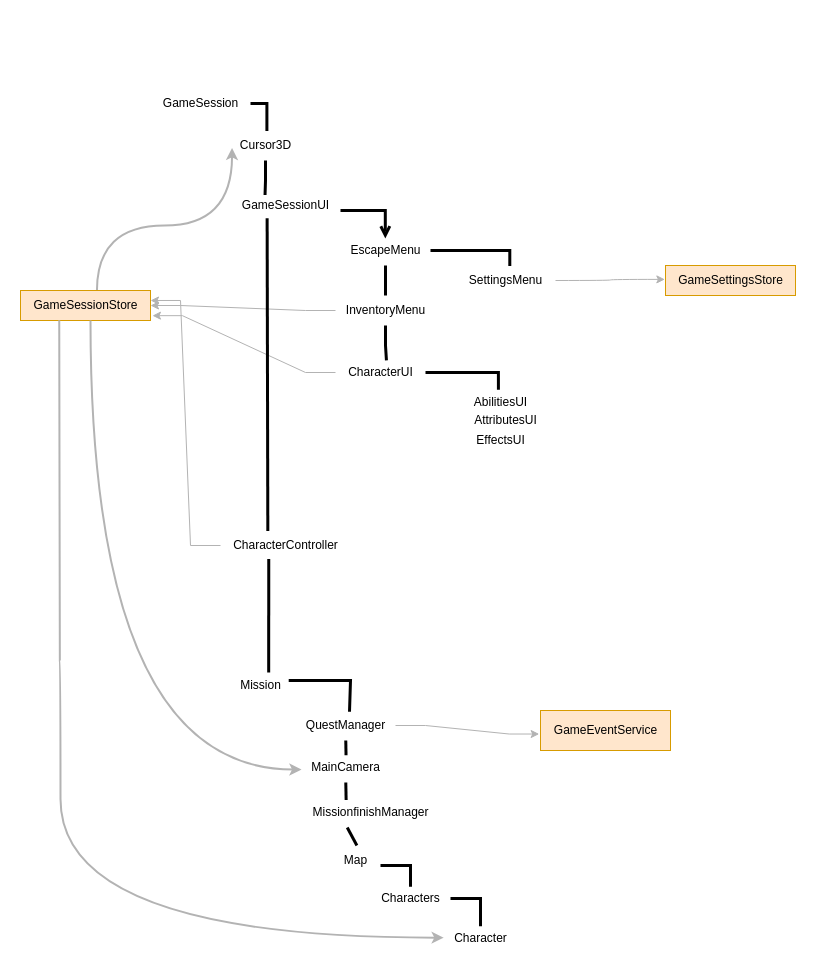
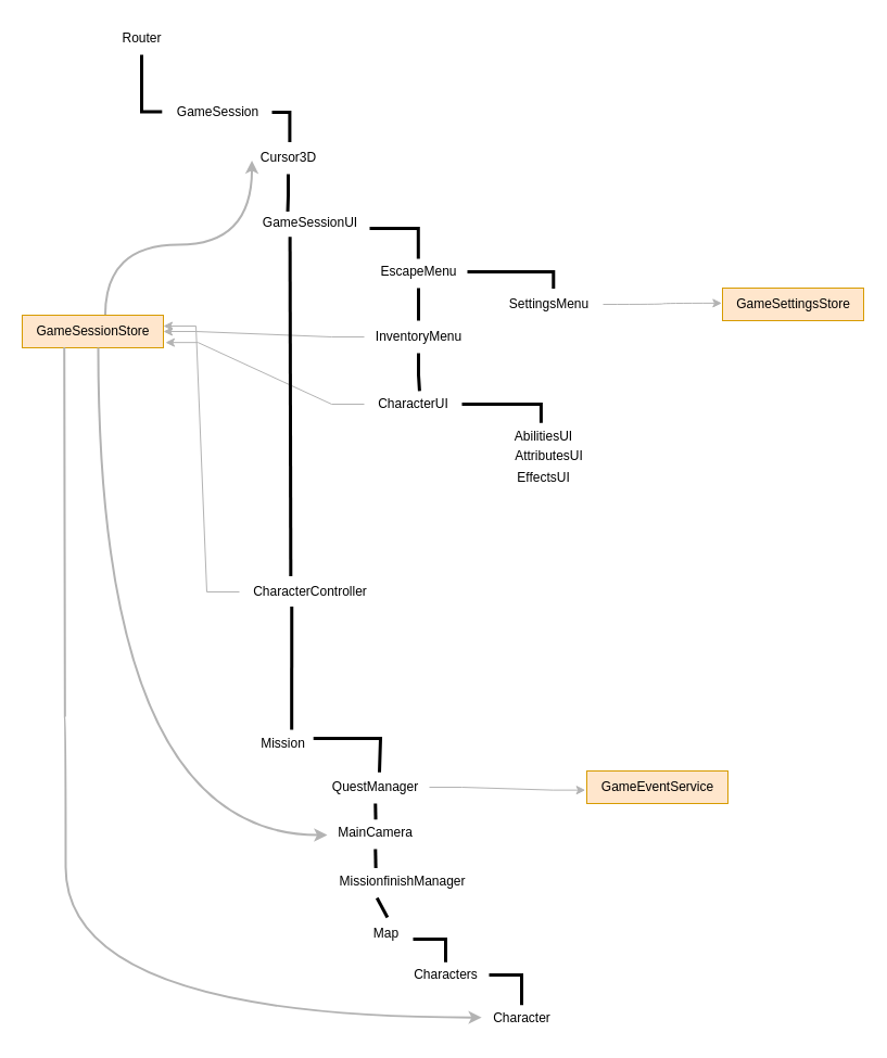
+ <mxCell id="7" value="Router" style="text;html=1;align=center;verticalAlign=middle;resizable=0;points=[];autosize=1;strokeColor=none;fillColor=none;" vertex="1" parent="1"><mxGeometry x="100" y="20" width="60" height="30" as="geometry" /></mxCell>
+ <mxCell id="6" value="" style="edgeStyle=orthogonalEdgeStyle;rounded=0;orthogonalLoop=1;jettySize=auto;html=1;entryX=-0.012;entryY=0.48;entryDx=0;entryDy=0;entryPerimeter=0;endArrow=none;endFill=0;strokeWidth=3;" edge="1" parent="1" source="7" target="4"><mxGeometry relative="1" as="geometry"><Array as="points"><mxPoint x="130" y="102" /></Array></mxGeometry></mxCell>
- <mxCell id="36" style="edgeStyle=orthogonalEdgeStyle;rounded=0;orthogonalLoop=1;jettySize=auto;html=1;entryX=0.498;entryY=0.102;entryDx=0;entryDy=0;entryPerimeter=0;endArrow=open;endFill=0;strokeWidth=3;" edge="1" parent="1" source="18" target="10"><mxGeometry relative="1" as="geometry"><Array as="points"><mxPoint x="385" y="210" /></Array></mxGeometry></mxCell>
+ <mxCell id="36" style="edgeStyle=orthogonalEdgeStyle;rounded=0;orthogonalLoop=1;jettySize=auto;html=1;entryX=0.498;entryY=0.102;entryDx=0;entryDy=0;entryPerimeter=0;endArrow=none;endFill=0;strokeWidth=3;" edge="1" parent="1" source="18" target="10"><mxGeometry relative="1" as="geometry"><Array as="points"><mxPoint x="385" y="210" /></Array></mxGeometry></mxCell>
- <mxCell id="5" value="GameEventService" style="text;html=1;align=center;verticalAlign=middle;resizable=0;points=[];autosize=1;strokeColor=#d79b00;fillColor=#ffe6cc;" vertex="1" parent="1"><mxGeometry x="540" y="710" width="130" height="40" as="geometry" /></mxCell>
+ <mxCell id="5" value="GameEventService" style="text;html=1;align=center;verticalAlign=middle;resizable=0;points=[];autosize=1;strokeColor=#d79b00;fillColor=#ffe6cc;" vertex="1" parent="1"><mxGeometry x="540" y="710" width="130" height="30" as="geometry" /></mxCell>
